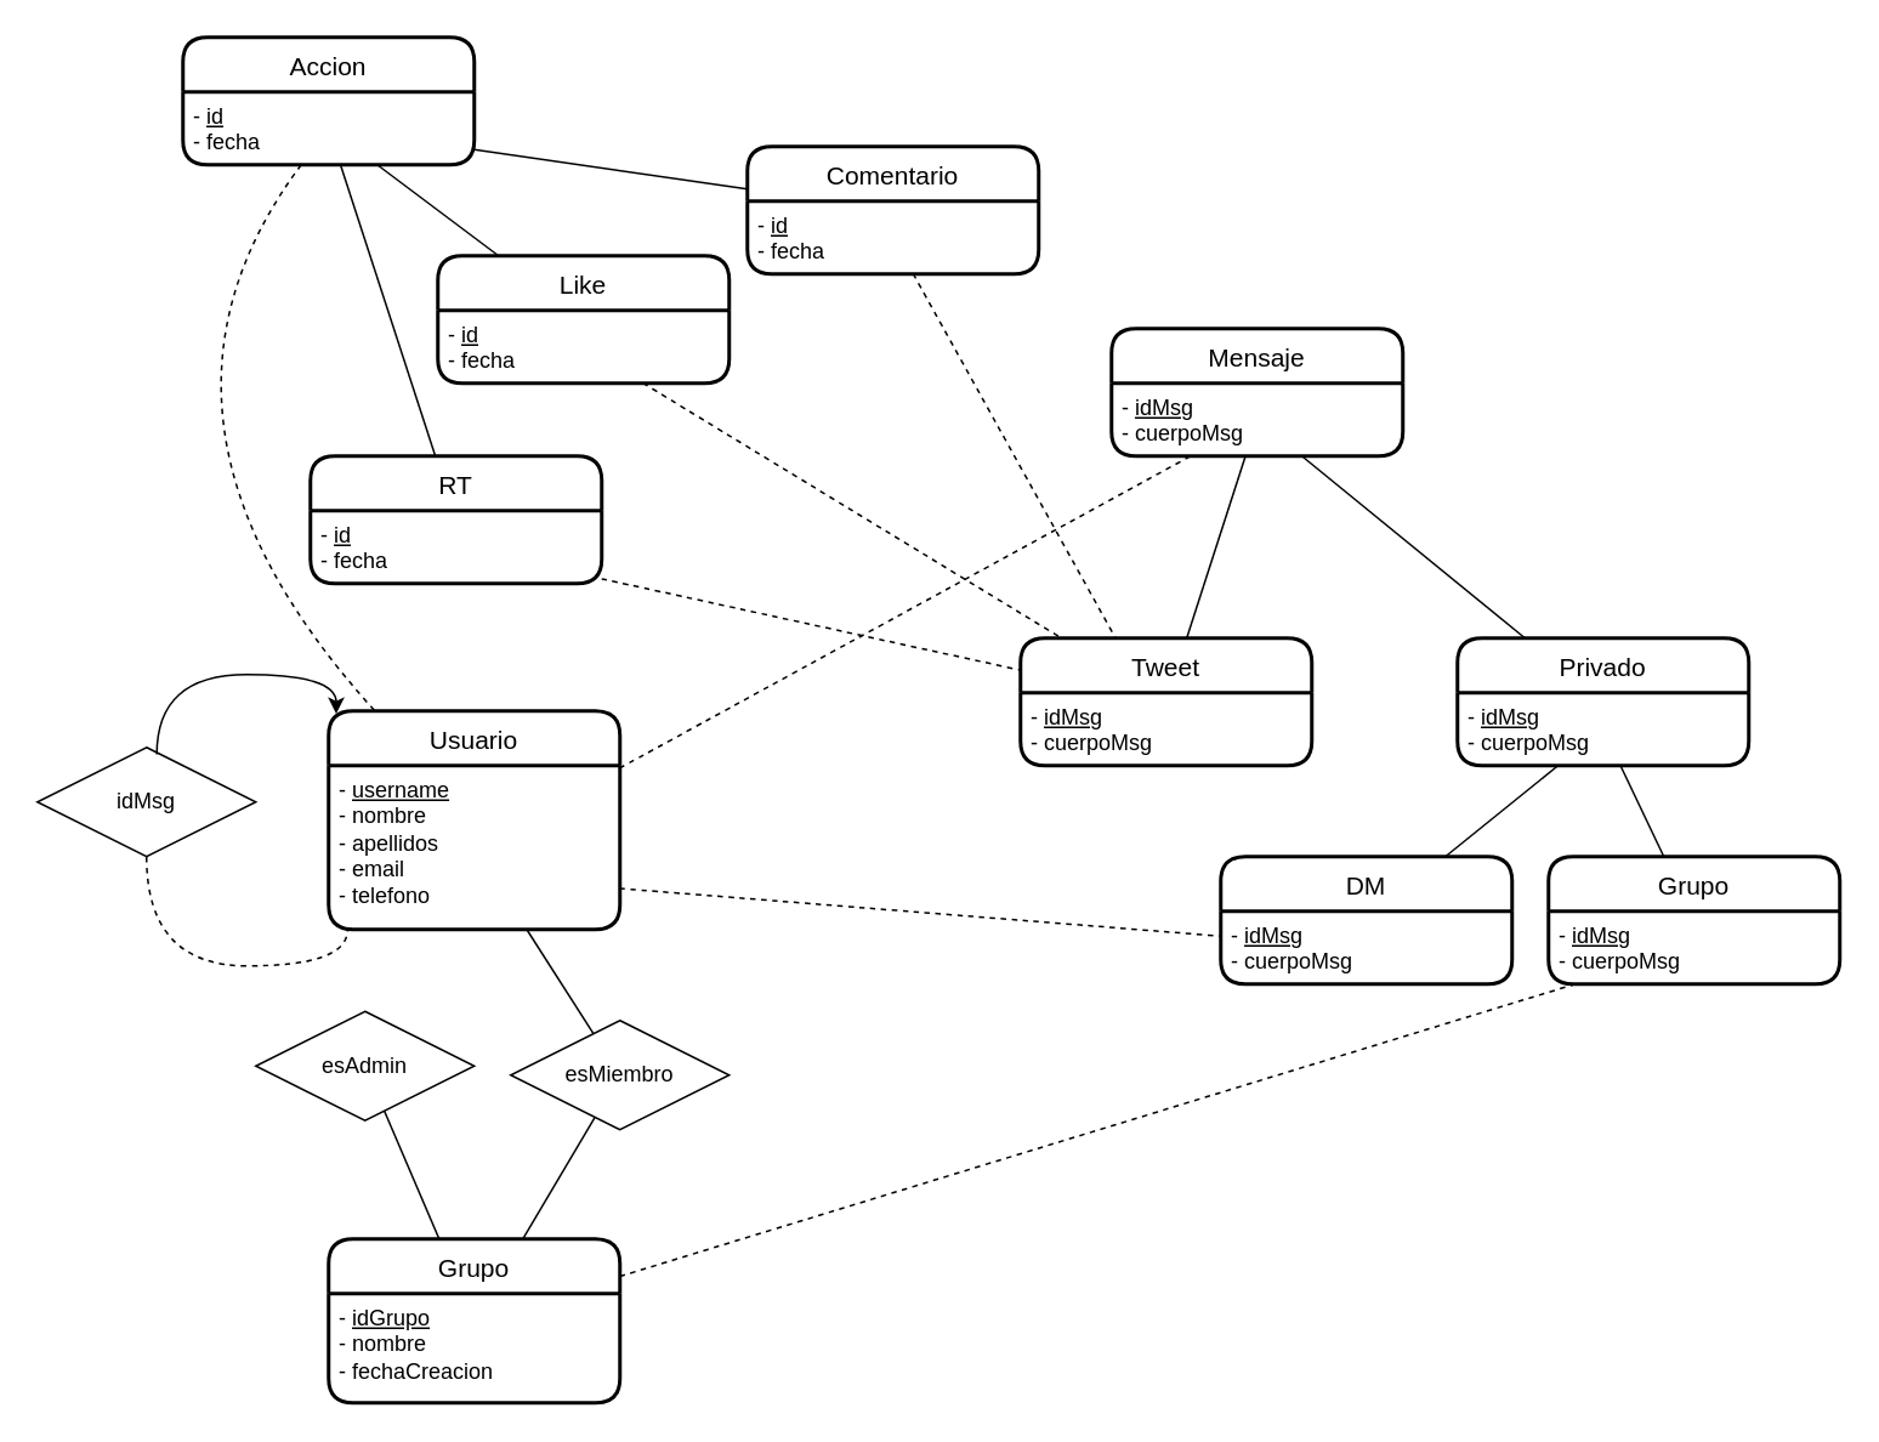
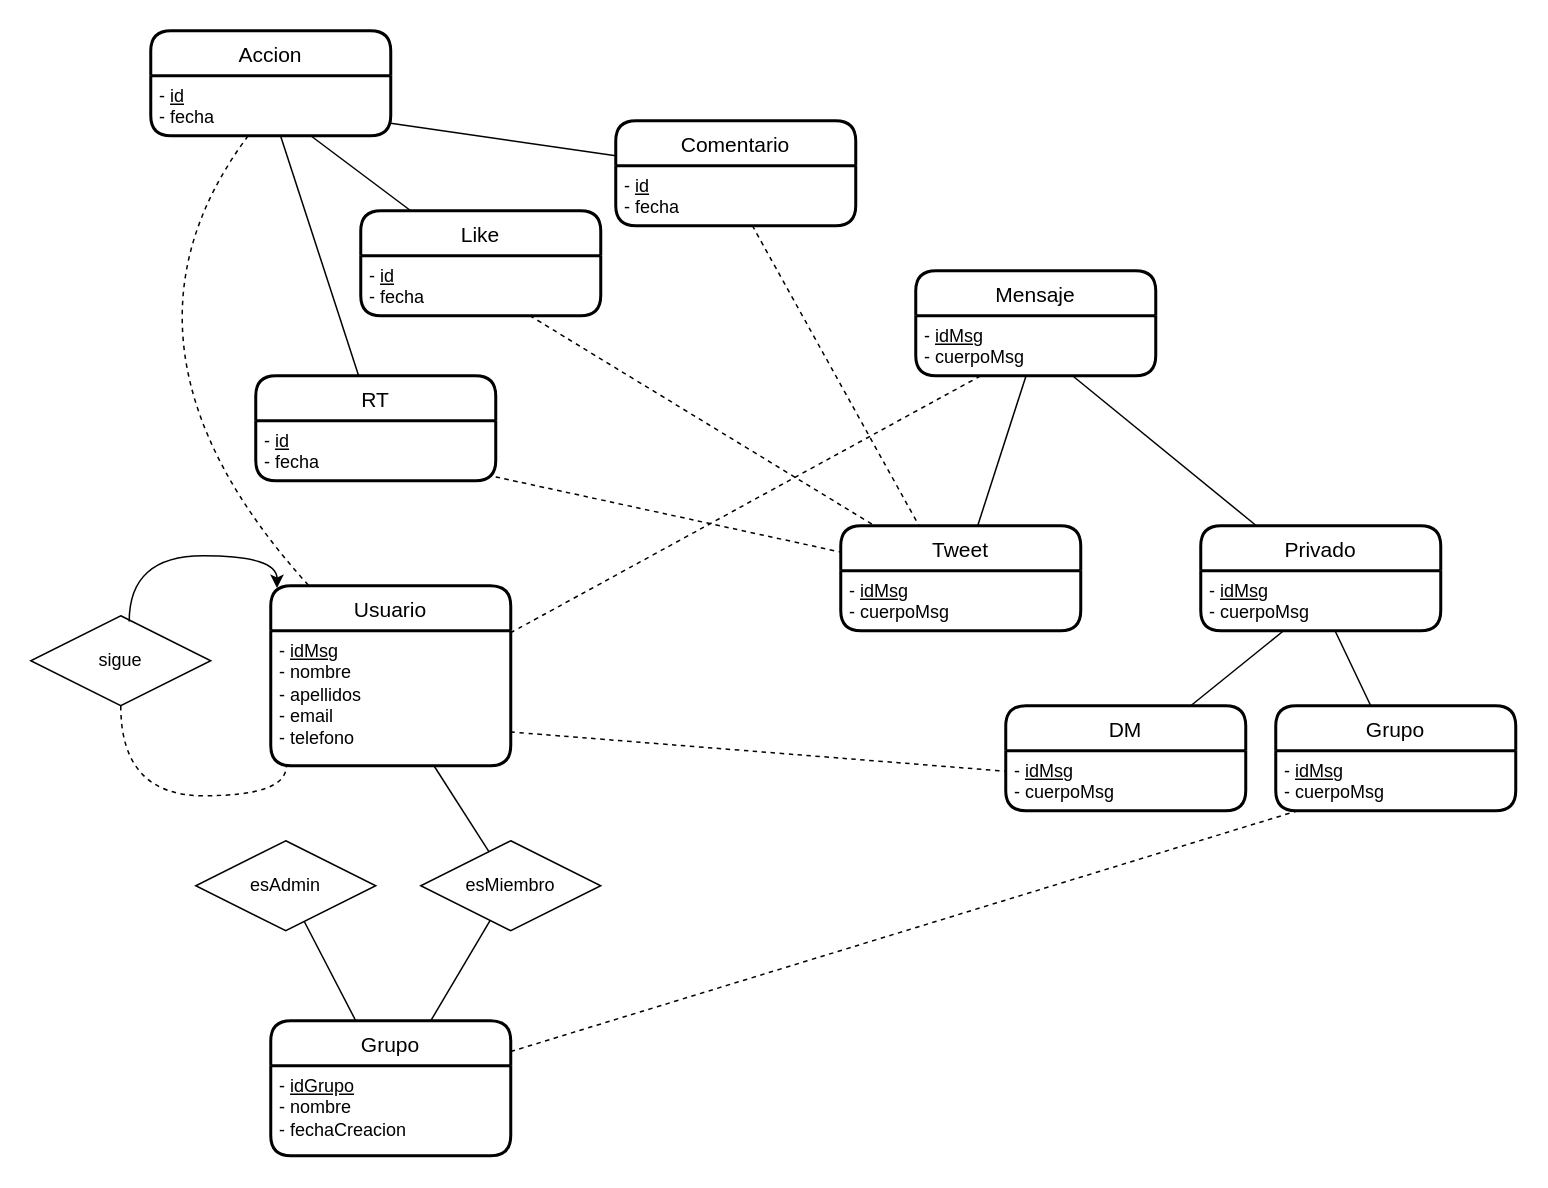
- <mxCell id="10" value="idMsg" style="shape=rhombus;perimeter=rhombusPerimeter;whiteSpace=wrap;html=1;align=center;" vertex="1" parent="1"><mxGeometry x="20" y="410" width="120" height="60" as="geometry" /></mxCell>
+ <mxCell id="10" value="sigue" style="shape=rhombus;perimeter=rhombusPerimeter;whiteSpace=wrap;html=1;align=center;" vertex="1" parent="1"><mxGeometry x="20" y="410" width="120" height="60" as="geometry" /></mxCell>
- <mxCell id="3" value="- &lt;u&gt;username&lt;/u&gt;&lt;br&gt;- nombre&lt;br&gt;- apellidos&lt;br&gt;- email&lt;br&gt;- telefono" style="align=left;strokeColor=none;fillColor=none;spacingLeft=4;fontSize=12;verticalAlign=top;resizable=0;rotatable=0;part=1;html=1;" vertex="1" parent="2"><mxGeometry y="30" width="160" height="90" as="geometry" /></mxCell>
+ <mxCell id="3" value="- &lt;u&gt;idMsg&lt;/u&gt;&lt;br&gt;- nombre&lt;br&gt;- apellidos&lt;br&gt;- email&lt;br&gt;- telefono" style="align=left;strokeColor=none;fillColor=none;spacingLeft=4;fontSize=12;verticalAlign=top;resizable=0;rotatable=0;part=1;html=1;" vertex="1" parent="2"><mxGeometry y="30" width="160" height="90" as="geometry" /></mxCell>
- <mxCell id="7" value="esAdmin" style="shape=rhombus;perimeter=rhombusPerimeter;whiteSpace=wrap;html=1;align=center;" vertex="1" parent="1"><mxGeometry x="140" y="555" width="120" height="60" as="geometry" /></mxCell>
+ <mxCell id="7" value="esAdmin" style="shape=rhombus;perimeter=rhombusPerimeter;whiteSpace=wrap;html=1;align=center;" vertex="1" parent="1"><mxGeometry x="130" y="560" width="120" height="60" as="geometry" /></mxCell>
